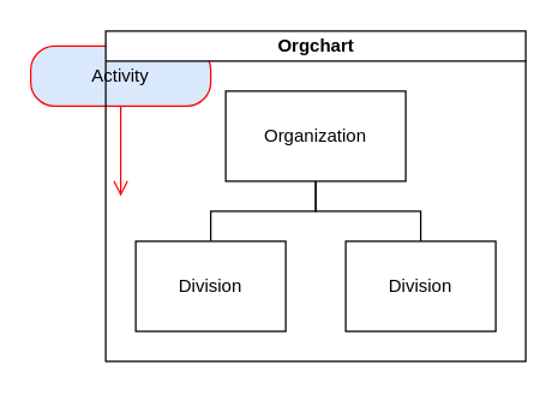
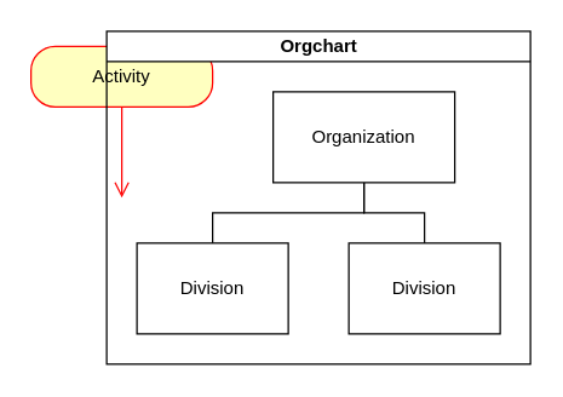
- <mxCell id="2" value="Activity" style="rounded=1;whiteSpace=wrap;html=1;arcSize=40;fontColor=#000000;fillColor=#dae8fc;strokeColor=#ff0000;" parent="1" vertex="1"><mxGeometry x="20" y="30" width="120" height="40" as="geometry" /></mxCell>
+ <mxCell id="2" value="Activity" style="rounded=1;whiteSpace=wrap;html=1;arcSize=40;fontColor=#000000;fillColor=#ffffc0;strokeColor=#ff0000;" parent="1" vertex="1"><mxGeometry x="20" y="30" width="120" height="40" as="geometry" /></mxCell>
- <mxCell id="7" value="Organization" style="whiteSpace=wrap;html=1;align=center;treeFolding=1;treeMoving=1;newEdgeStyle={&quot;edgeStyle&quot;:&quot;elbowEdgeStyle&quot;,&quot;startArrow&quot;:&quot;none&quot;,&quot;endArrow&quot;:&quot;none&quot;};" parent="4" vertex="1"><mxGeometry x="80" y="40" width="120" height="60" as="geometry" /></mxCell>
+ <mxCell id="7" value="Organization" style="whiteSpace=wrap;html=1;align=center;treeFolding=1;treeMoving=1;newEdgeStyle={&quot;edgeStyle&quot;:&quot;elbowEdgeStyle&quot;,&quot;startArrow&quot;:&quot;none&quot;,&quot;endArrow&quot;:&quot;none&quot;};" parent="4" vertex="1"><mxGeometry x="110" y="40" width="120" height="60" as="geometry" /></mxCell>
